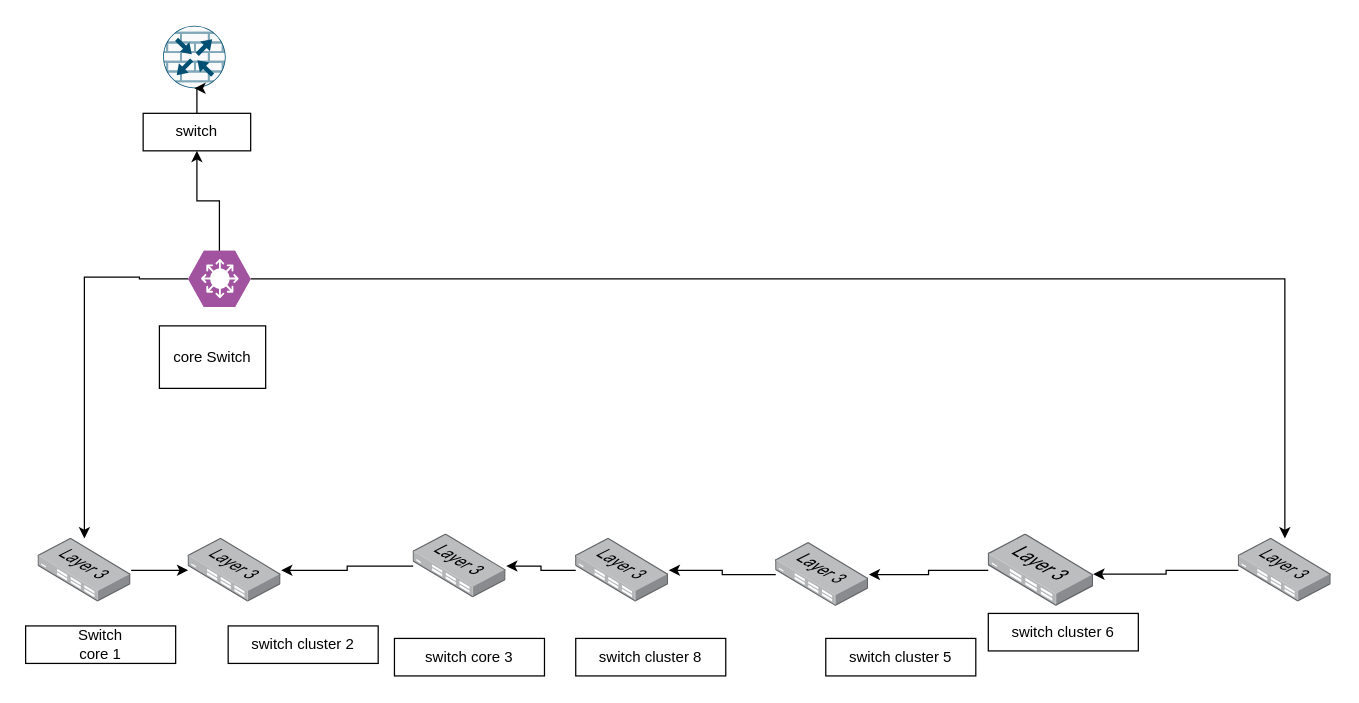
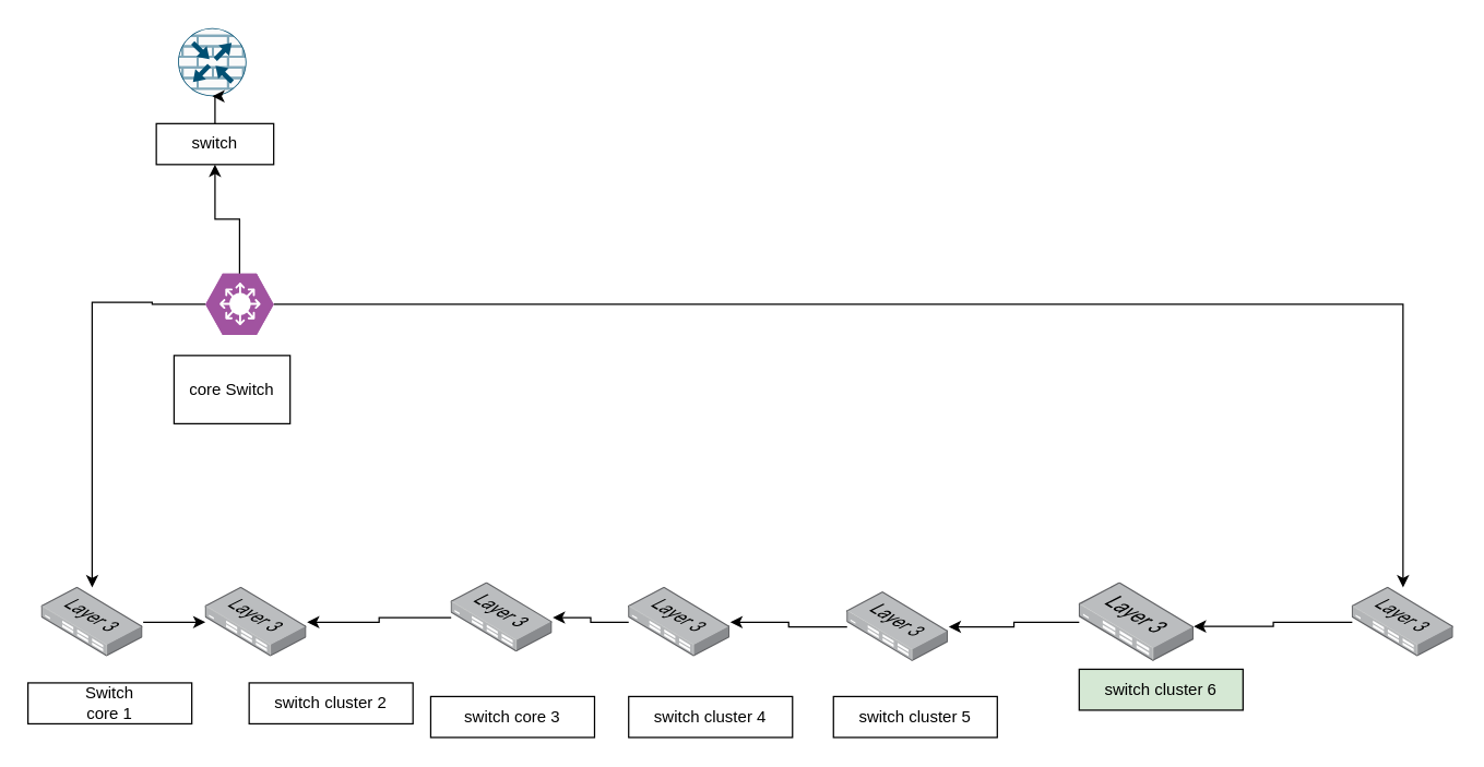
- <mxCell id="28" value="switch cluster 6" style="rounded=0;whiteSpace=wrap;html=1;" vertex="1" parent="1"><mxGeometry x="790" y="490" width="120" height="30" as="geometry" /></mxCell>
+ <mxCell id="28" value="switch cluster 6" style="rounded=0;whiteSpace=wrap;html=1;fillColor=#d5e8d4;" vertex="1" parent="1"><mxGeometry x="790" y="490" width="120" height="30" as="geometry" /></mxCell>
- <mxCell id="26" value="switch cluster 8" style="rounded=0;whiteSpace=wrap;html=1;" vertex="1" parent="1"><mxGeometry x="460" y="510" width="120" height="30" as="geometry" /></mxCell>
+ <mxCell id="26" value="switch cluster 4" style="rounded=0;whiteSpace=wrap;html=1;" vertex="1" parent="1"><mxGeometry x="460" y="510" width="120" height="30" as="geometry" /></mxCell>
- <mxCell id="27" value="switch cluster 5" style="rounded=0;whiteSpace=wrap;html=1;" vertex="1" parent="1"><mxGeometry x="660" y="510" width="120" height="30" as="geometry" /></mxCell>
+ <mxCell id="27" value="switch cluster 5" style="rounded=0;whiteSpace=wrap;html=1;" vertex="1" parent="1"><mxGeometry x="610" y="510" width="120" height="30" as="geometry" /></mxCell>
